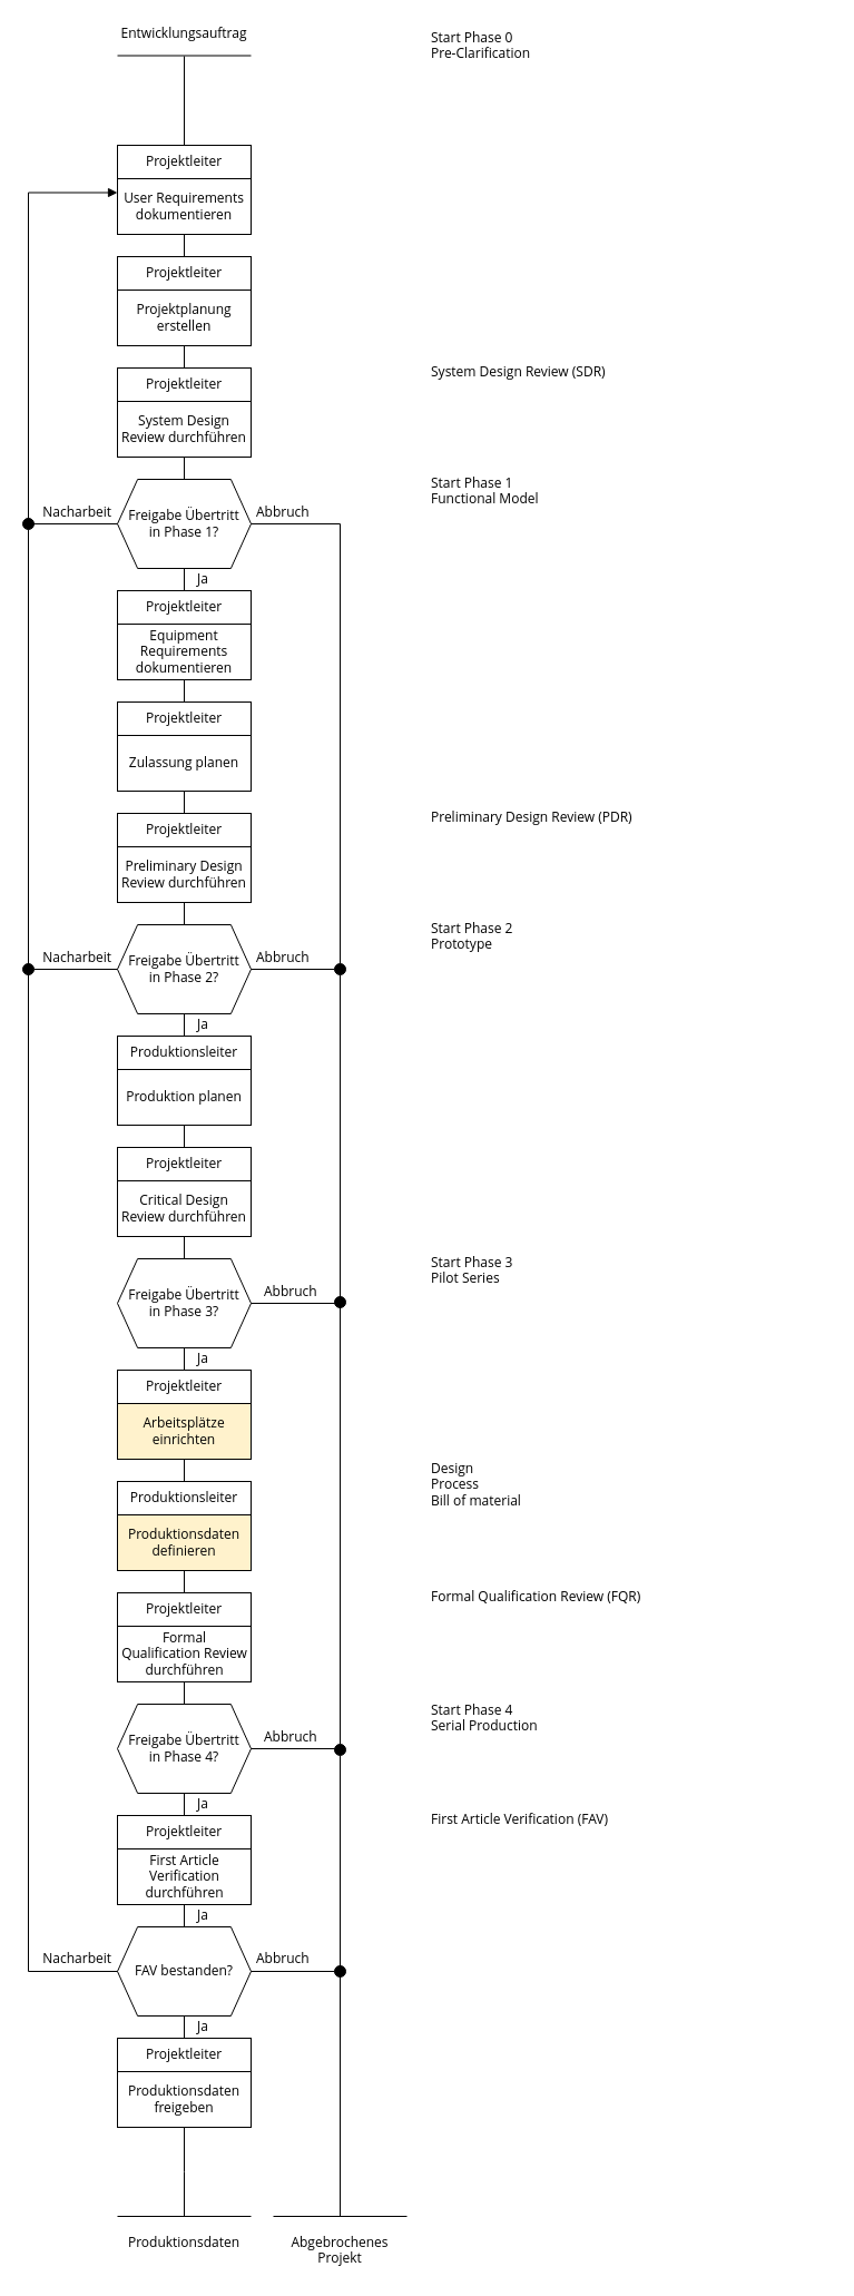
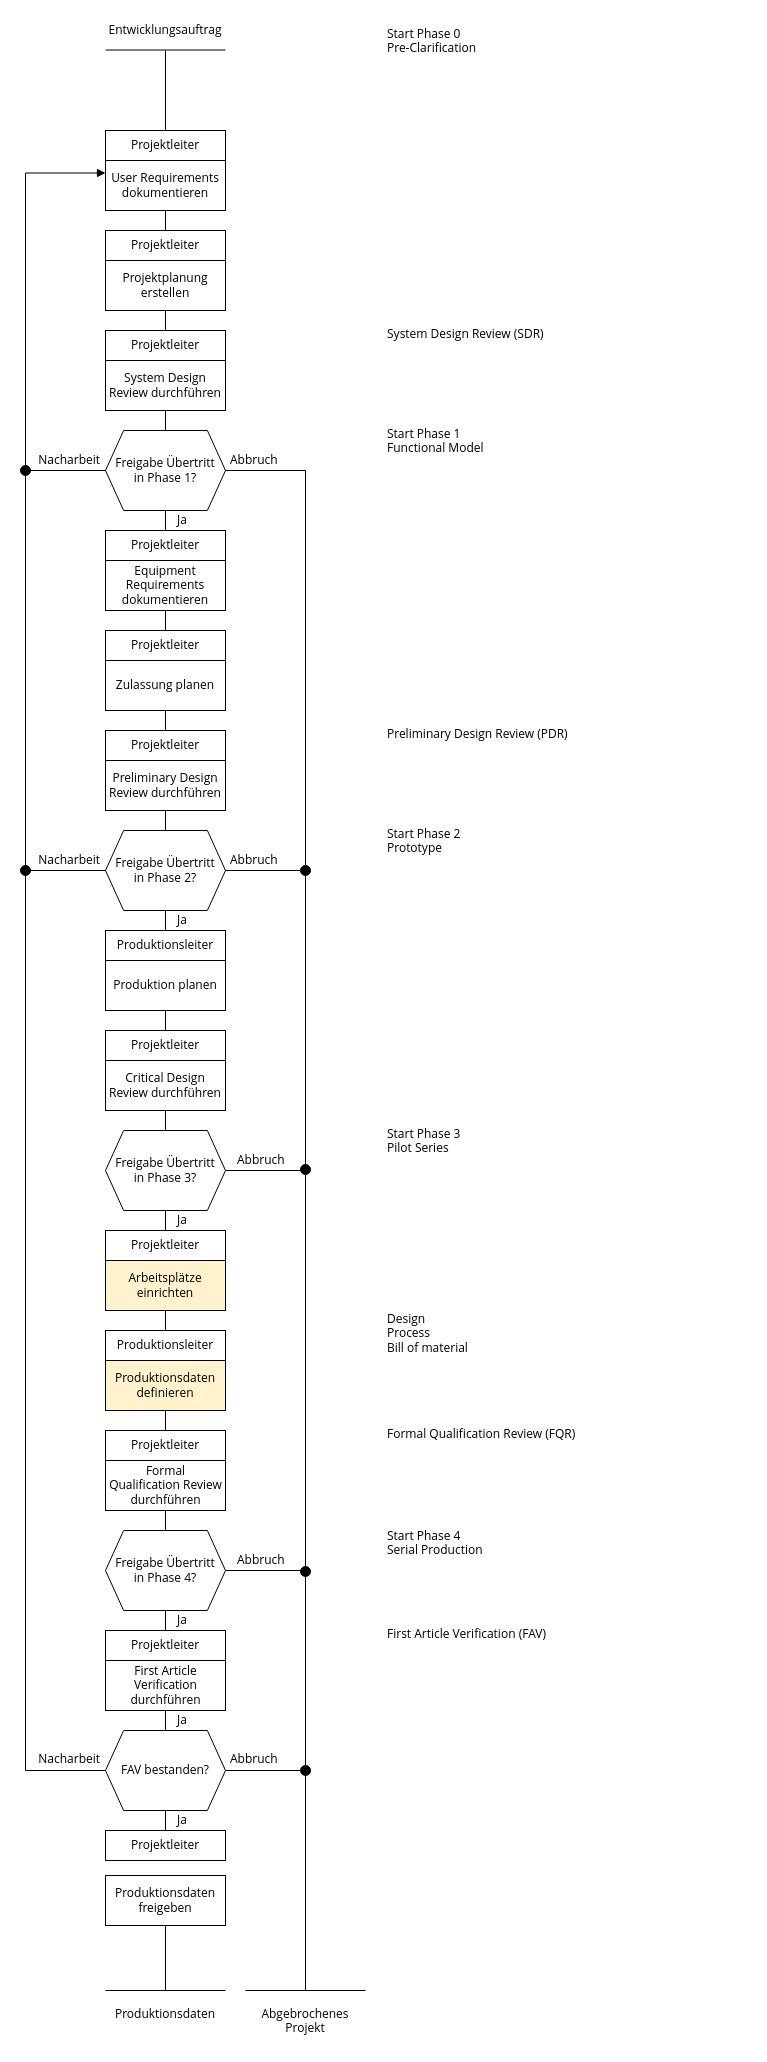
- <mxCell id="91" value="Produktionsdaten freigeben" style="rounded=0;whiteSpace=wrap;html=1;fontFamily=Open Sans;" vertex="1" parent="1"><mxGeometry x="105" y="1860" width="120" height="50" as="geometry" /></mxCell>
+ <mxCell id="91" value="Produktionsdaten freigeben" style="rounded=0;whiteSpace=wrap;html=1;fontFamily=Open Sans;" vertex="1" parent="1"><mxGeometry x="105" y="1875" width="120" height="50" as="geometry" /></mxCell>
